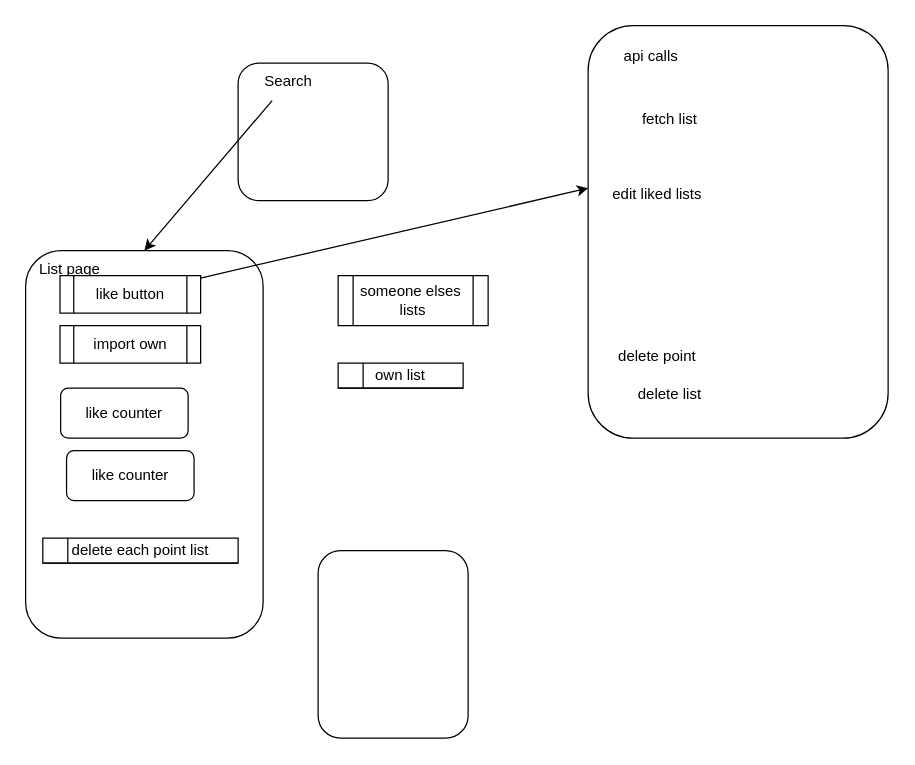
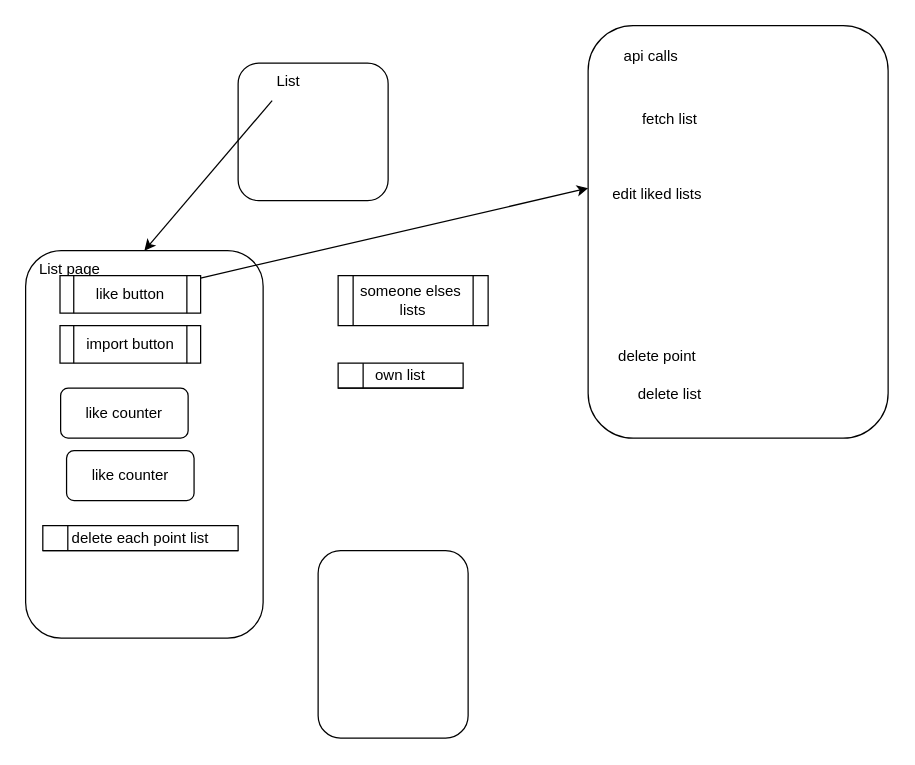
- <mxCell id="8" value="Search" style="text;html=1;align=center;verticalAlign=middle;resizable=0;points=[];autosize=1;strokeColor=none;fillColor=none;" vertex="1" parent="1"><mxGeometry x="200" y="50" width="60" height="30" as="geometry" /></mxCell>
+ <mxCell id="8" value="List" style="text;html=1;align=center;verticalAlign=middle;resizable=0;points=[];autosize=1;strokeColor=none;fillColor=none;" vertex="1" parent="1"><mxGeometry x="200" y="50" width="60" height="30" as="geometry" /></mxCell>
- <mxCell id="12" value="import own" style="shape=process;whiteSpace=wrap;html=1;backgroundOutline=1;" vertex="1" parent="1"><mxGeometry x="47.5" y="260" width="112.5" height="30" as="geometry" /></mxCell>
+ <mxCell id="12" value="import button" style="shape=process;whiteSpace=wrap;html=1;backgroundOutline=1;" vertex="1" parent="1"><mxGeometry x="47.5" y="260" width="112.5" height="30" as="geometry" /></mxCell>
- <mxCell id="18" value="delete each point list" style="shape=internalStorage;whiteSpace=wrap;html=1;backgroundOutline=1;" vertex="1" parent="1"><mxGeometry x="33.75" y="430" width="156.25" height="20" as="geometry" /></mxCell>
+ <mxCell id="18" value="delete each point list" style="shape=internalStorage;whiteSpace=wrap;html=1;backgroundOutline=1;" vertex="1" parent="1"><mxGeometry x="33.75" y="420" width="156.25" height="20" as="geometry" /></mxCell>
